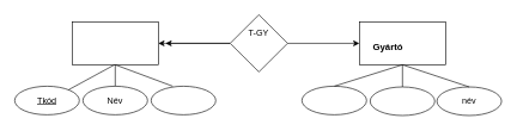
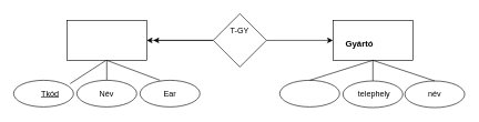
- <mxCell id="13" value="&lt;u&gt;Tkód&lt;/u&gt;" style="text;html=1;align=center;verticalAlign=middle;whiteSpace=wrap;rounded=0;" vertex="1" parent="1"><mxGeometry x="35" y="125" width="60" height="30" as="geometry" /></mxCell>
+ <mxCell id="13" value="&lt;u&gt;Tkód&lt;/u&gt;" style="text;html=1;align=center;verticalAlign=middle;whiteSpace=wrap;rounded=0;" vertex="1" parent="1"><mxGeometry x="45" y="125" width="60" height="30" as="geometry" /></mxCell>
+ <mxCell id="15" value="Ear" style="text;html=1;align=center;verticalAlign=middle;whiteSpace=wrap;rounded=0;" vertex="1" parent="1"><mxGeometry x="225" y="125" width="60" height="30" as="geometry" /></mxCell>
+ <mxCell id="20" value="telephely" style="text;html=1;align=center;verticalAlign=middle;whiteSpace=wrap;rounded=0;" vertex="1" parent="1"><mxGeometry x="532" y="126" width="60" height="30" as="geometry" /></mxCell>
